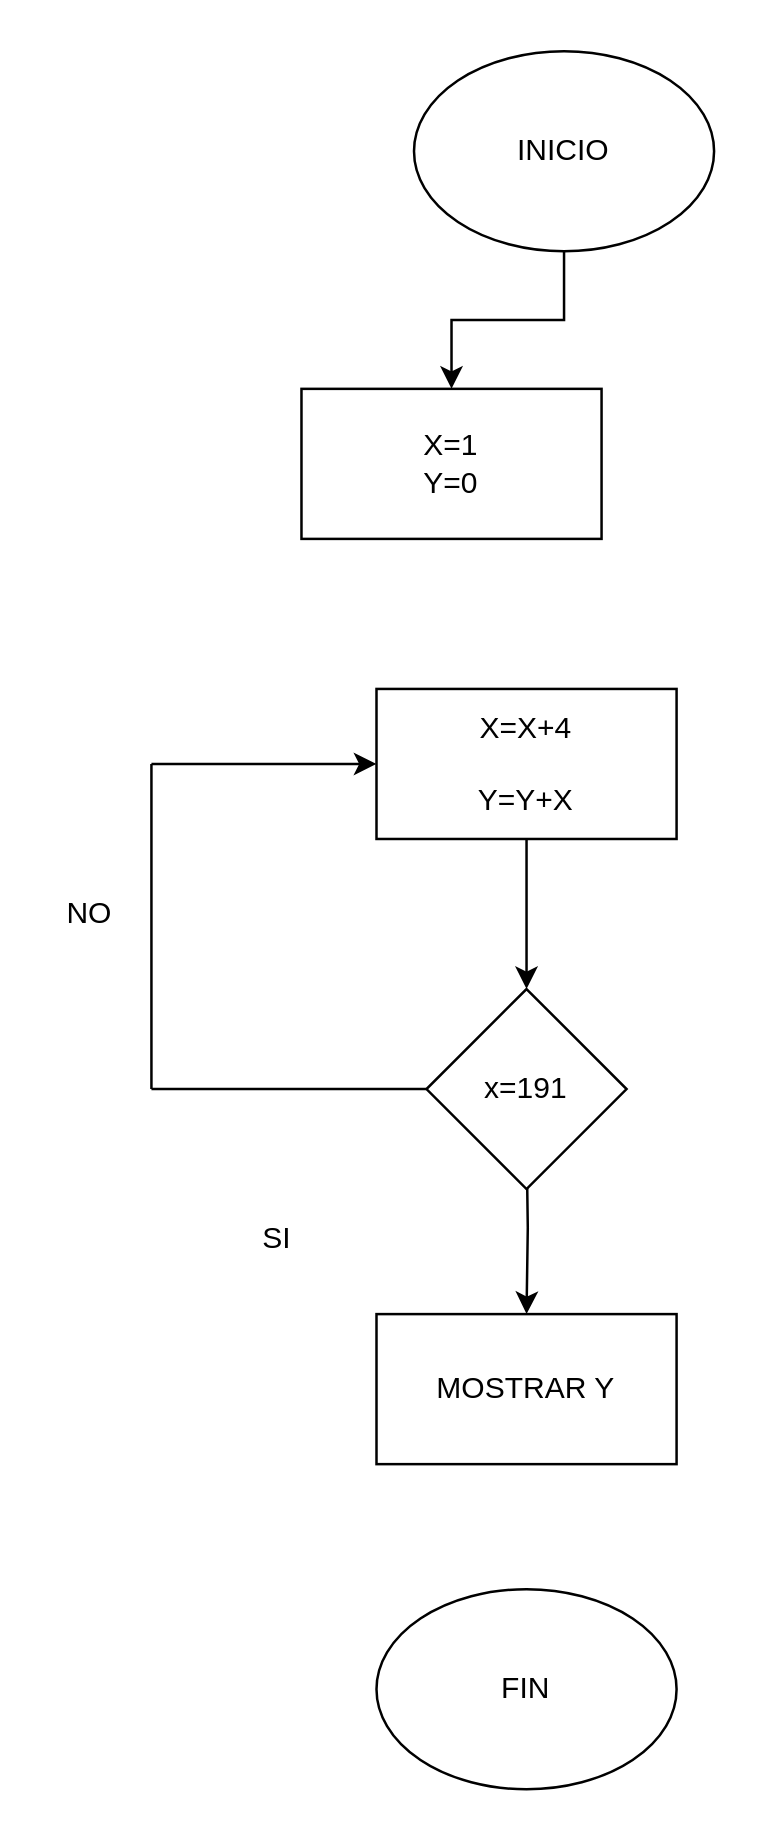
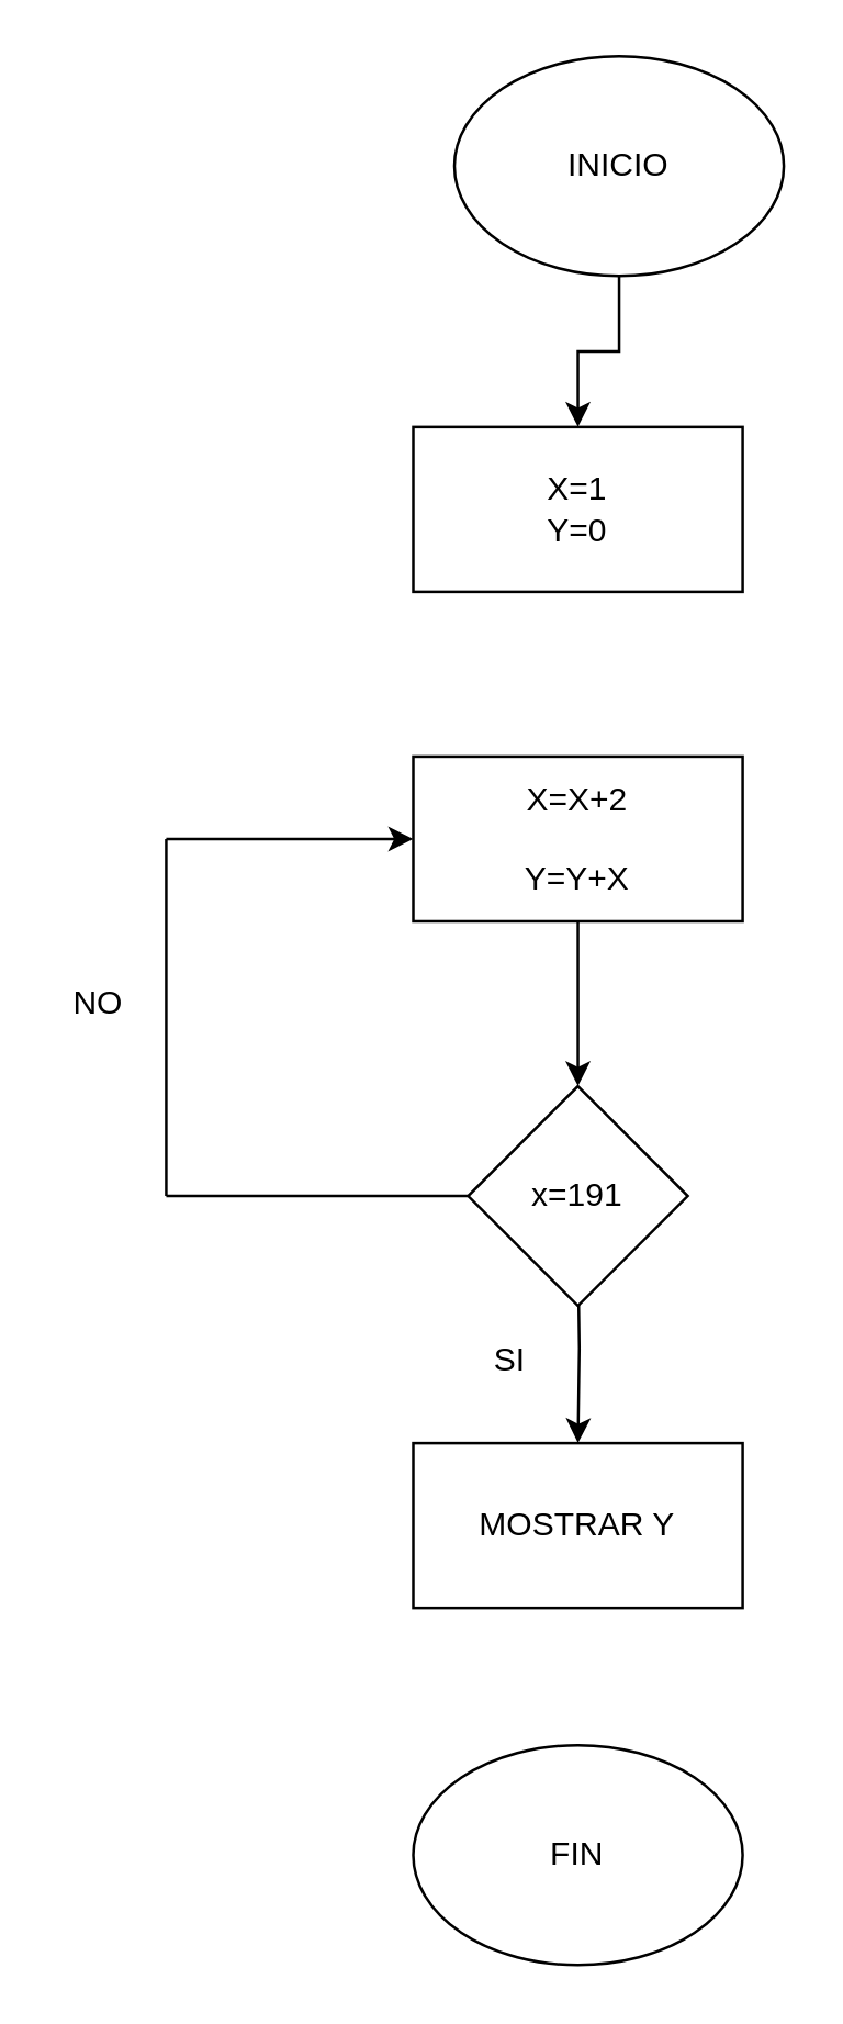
- <mxCell id="4" value="&lt;div&gt;X=1&lt;/div&gt;&lt;div&gt;Y=0&lt;/div&gt;" style="rounded=0;whiteSpace=wrap;html=1;" parent="1" vertex="1"><mxGeometry x="120" y="155" width="120" height="60" as="geometry" /></mxCell>
+ <mxCell id="4" value="&lt;div&gt;X=1&lt;/div&gt;&lt;div&gt;Y=0&lt;/div&gt;" style="rounded=0;whiteSpace=wrap;html=1;" parent="1" vertex="1"><mxGeometry x="150" y="155" width="120" height="60" as="geometry" /></mxCell>
- <mxCell id="10" value="&lt;div&gt;X=X+4&lt;/div&gt;&lt;div&gt;&lt;br&gt;&lt;/div&gt;&lt;div&gt;Y=Y+X&lt;br&gt;&lt;/div&gt;" style="rounded=0;whiteSpace=wrap;html=1;" parent="1" vertex="1"><mxGeometry x="150" y="275" width="120" height="60" as="geometry" /></mxCell>
+ <mxCell id="10" value="&lt;div&gt;X=X+2&lt;/div&gt;&lt;div&gt;&lt;br&gt;&lt;/div&gt;&lt;div&gt;Y=Y+X&lt;br&gt;&lt;/div&gt;" style="rounded=0;whiteSpace=wrap;html=1;" parent="1" vertex="1"><mxGeometry x="150" y="275" width="120" height="60" as="geometry" /></mxCell>
- <mxCell id="11" value="SI" style="text;html=1;align=center;verticalAlign=middle;resizable=0;points=[];autosize=1;strokeColor=none;fillColor=none;" parent="1" vertex="1"><mxGeometry x="95" y="485" width="30" height="20" as="geometry" /></mxCell>
+ <mxCell id="11" value="SI" style="text;html=1;align=center;verticalAlign=middle;resizable=0;points=[];autosize=1;strokeColor=none;fillColor=none;" parent="1" vertex="1"><mxGeometry x="170" y="485" width="30" height="20" as="geometry" /></mxCell>
